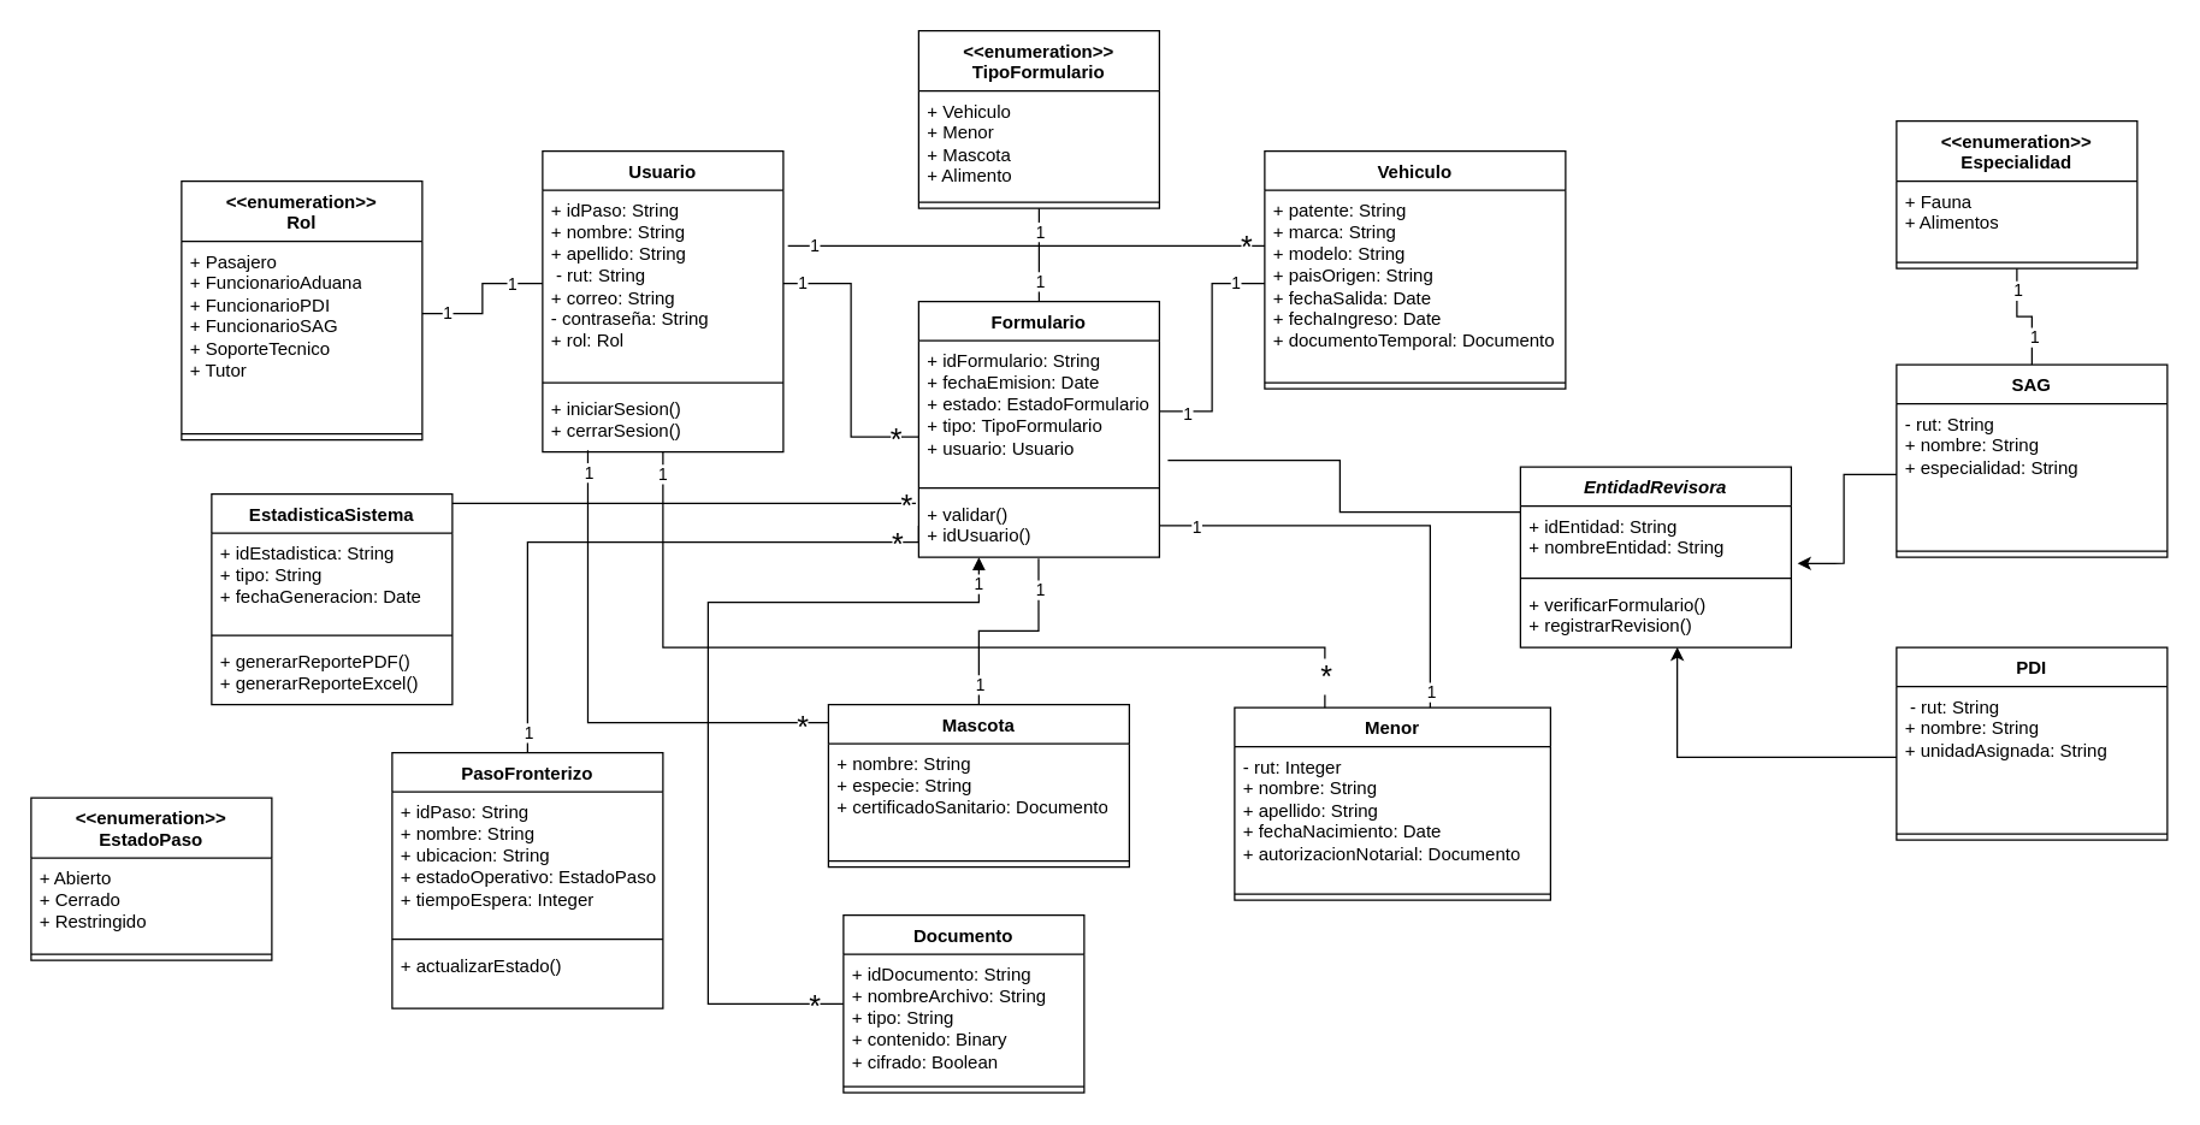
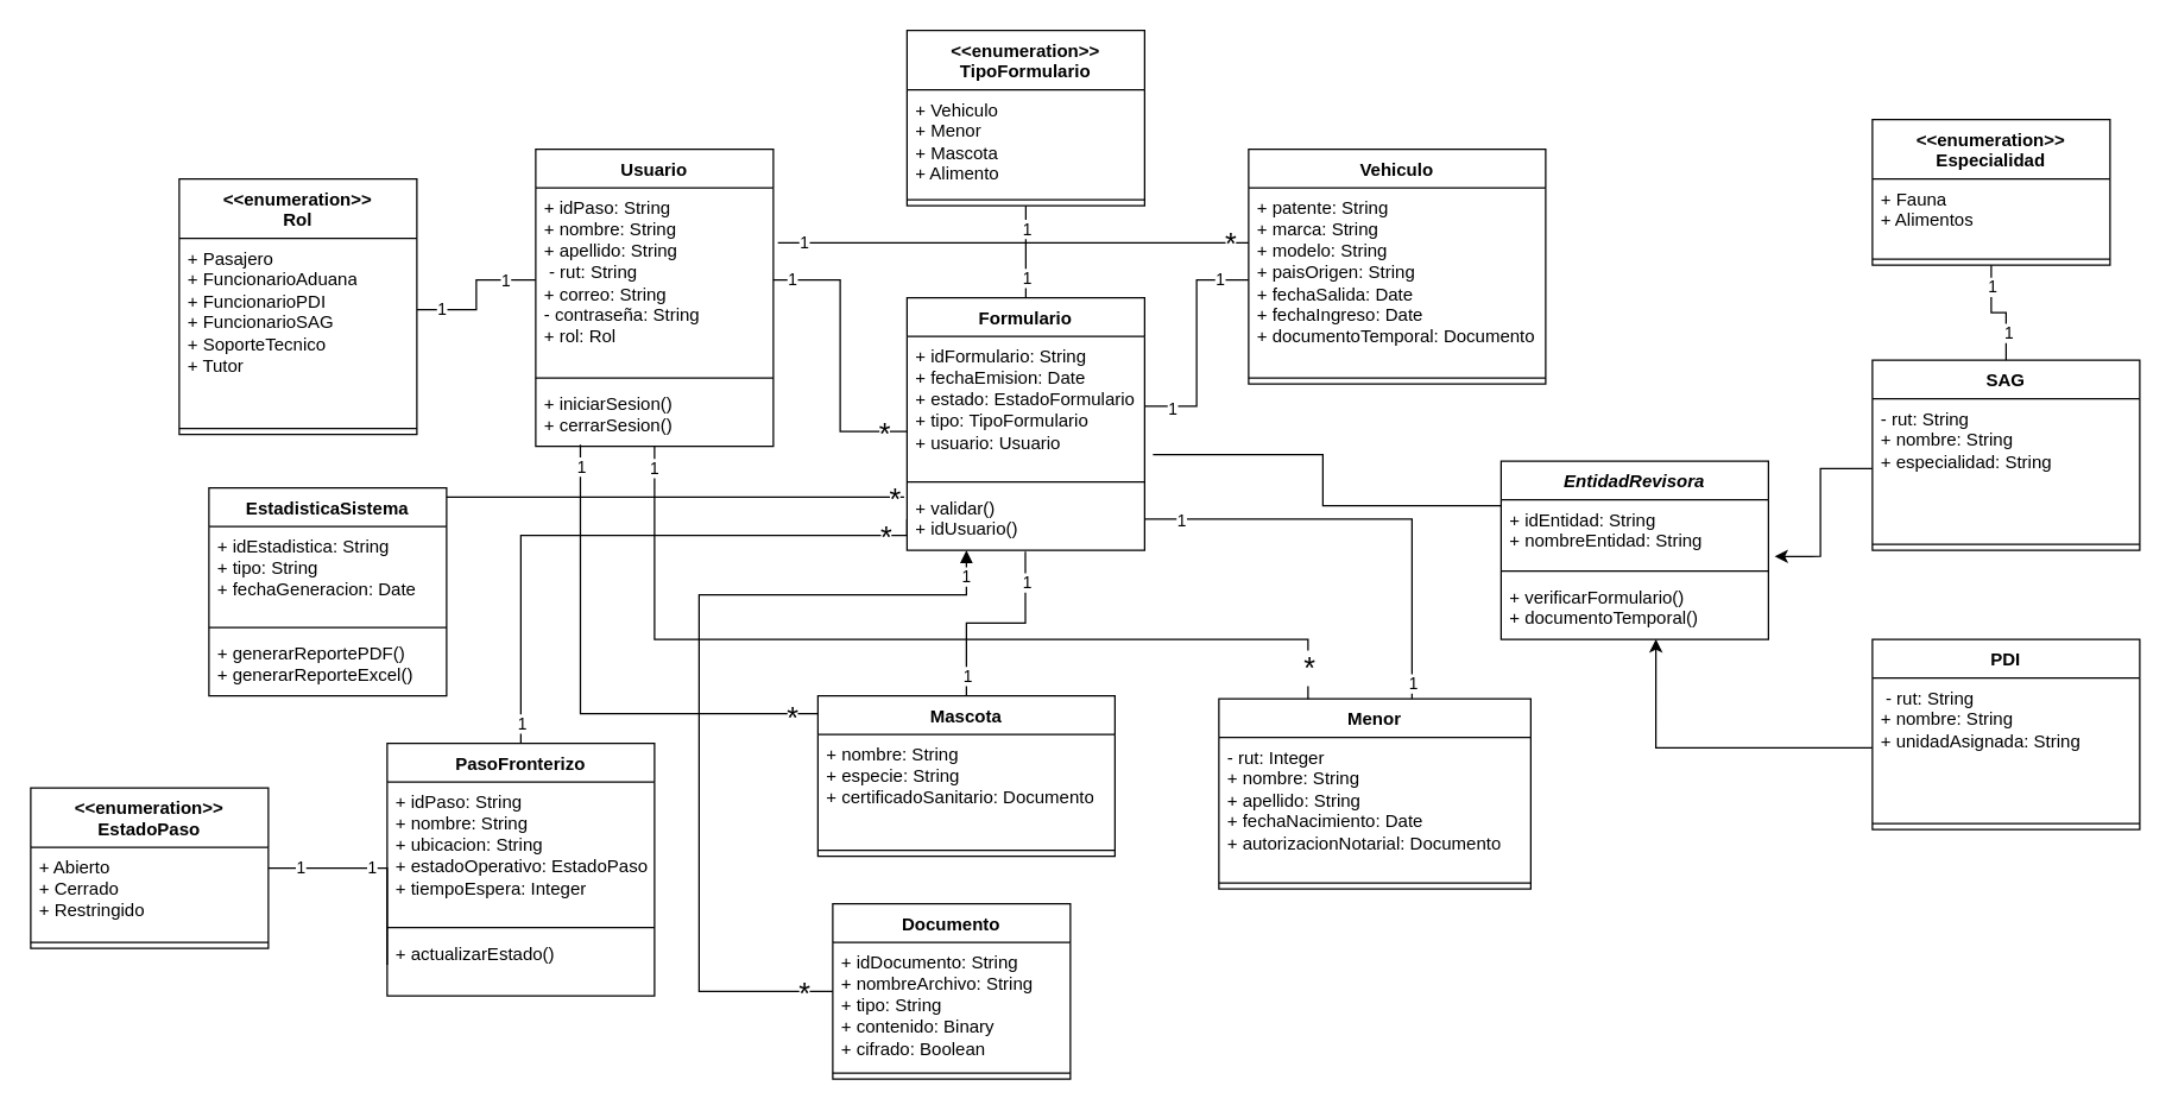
- <mxCell id="57" value="+ verificarFormulario()&lt;div&gt;+ registrarRevision()&lt;/div&gt;" style="text;strokeColor=none;fillColor=none;align=left;verticalAlign=top;spacingLeft=4;spacingRight=4;overflow=hidden;rotatable=0;points=[[0,0.5],[1,0.5]];portConstraint=eastwest;whiteSpace=wrap;html=1;" vertex="1" parent="54"><mxGeometry y="78" width="180" height="42" as="geometry" /></mxCell>
+ <mxCell id="57" value="+ verificarFormulario()&lt;div&gt;+ documentoTemporal()&lt;/div&gt;" style="text;strokeColor=none;fillColor=none;align=left;verticalAlign=top;spacingLeft=4;spacingRight=4;overflow=hidden;rotatable=0;points=[[0,0.5],[1,0.5]];portConstraint=eastwest;whiteSpace=wrap;html=1;" vertex="1" parent="54"><mxGeometry y="78" width="180" height="42" as="geometry" /></mxCell>
+ <mxCell id="75" style="edgeStyle=orthogonalEdgeStyle;rounded=0;orthogonalLoop=1;jettySize=auto;html=1;entryX=0;entryY=0.5;entryDx=0;entryDy=0;endArrow=none;startFill=0;" edge="1" parent="1" source="78" target="40"><mxGeometry relative="1" as="geometry"><Array as="points"><mxPoint x="260" y="584" /></Array></mxGeometry></mxCell>
+ <mxCell id="76" value="1" style="edgeLabel;html=1;align=center;verticalAlign=middle;resizable=0;points=[];" connectable="0" vertex="1" parent="75"><mxGeometry x="-0.707" y="1" relative="1" as="geometry"><mxPoint as="offset" /></mxGeometry></mxCell>
+ <mxCell id="77" value="1" style="edgeLabel;html=1;align=center;verticalAlign=middle;resizable=0;points=[];" connectable="0" vertex="1" parent="75"><mxGeometry x="-0.048" y="1" relative="1" as="geometry"><mxPoint as="offset" /></mxGeometry></mxCell>
